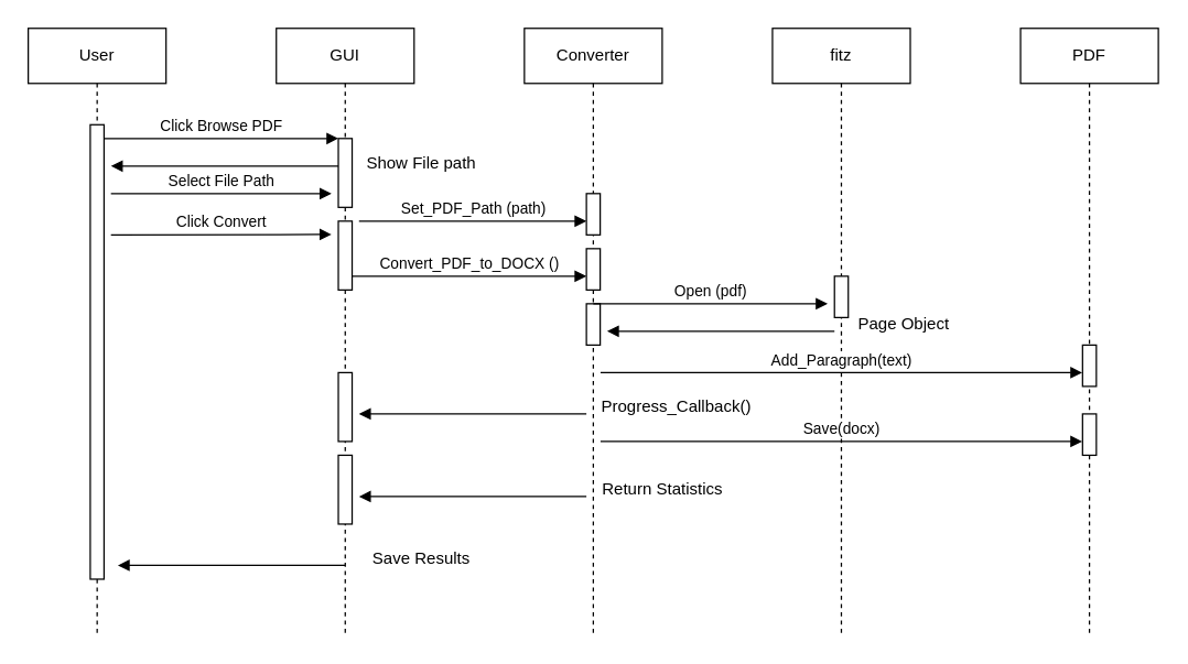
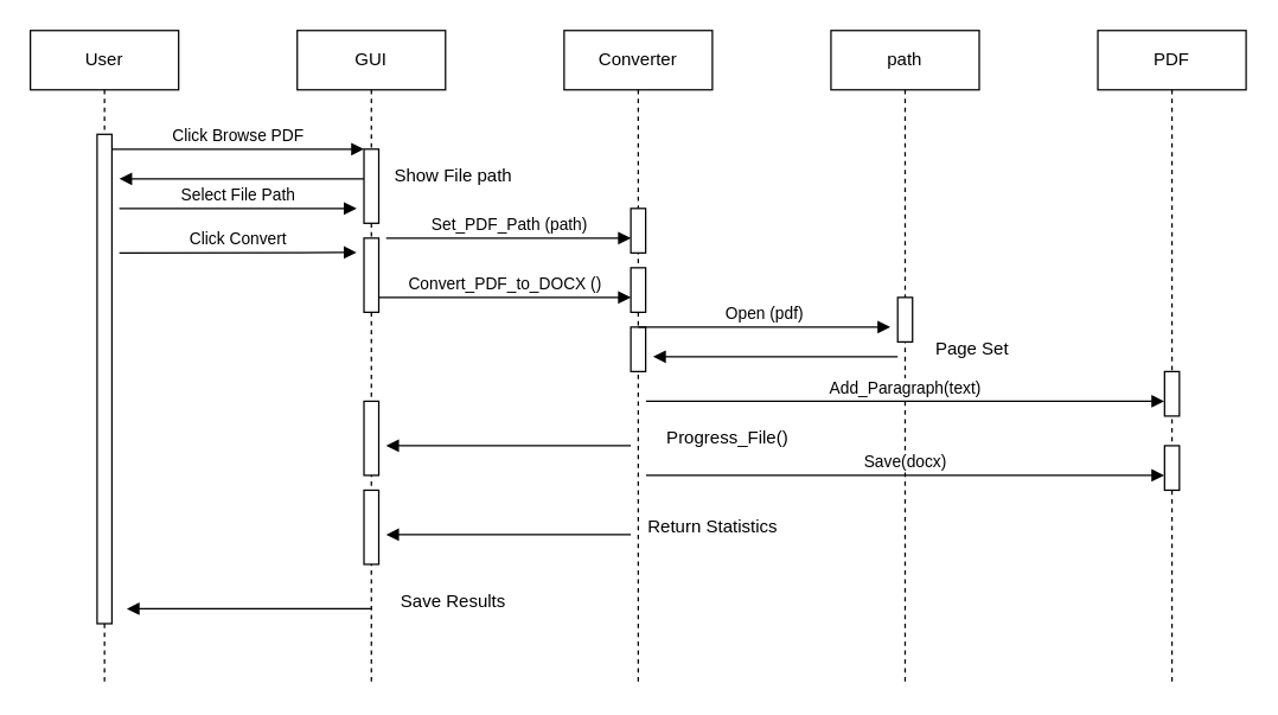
- <mxCell id="15" value="fitz" style="shape=umlLifeline;perimeter=lifelinePerimeter;whiteSpace=wrap;html=1;container=0;dropTarget=0;collapsible=0;recursiveResize=0;outlineConnect=0;portConstraint=eastwest;newEdgeStyle={&quot;edgeStyle&quot;:&quot;elbowEdgeStyle&quot;,&quot;elbow&quot;:&quot;vertical&quot;,&quot;curved&quot;:0,&quot;rounded&quot;:0};" vertex="1" parent="1"><mxGeometry x="560" y="20" width="100" height="440" as="geometry" /></mxCell>
+ <mxCell id="15" value="path" style="shape=umlLifeline;perimeter=lifelinePerimeter;whiteSpace=wrap;html=1;container=0;dropTarget=0;collapsible=0;recursiveResize=0;outlineConnect=0;portConstraint=eastwest;newEdgeStyle={&quot;edgeStyle&quot;:&quot;elbowEdgeStyle&quot;,&quot;elbow&quot;:&quot;vertical&quot;,&quot;curved&quot;:0,&quot;rounded&quot;:0};" vertex="1" parent="1"><mxGeometry x="560" y="20" width="100" height="440" as="geometry" /></mxCell>
- <mxCell id="27" value="Page Object" style="text;html=1;align=center;verticalAlign=middle;resizable=0;points=[];autosize=1;strokeColor=none;fillColor=none;" vertex="1" parent="1"><mxGeometry x="610" y="220" width="90" height="30" as="geometry" /></mxCell>
+ <mxCell id="27" value="Page Set" style="text;html=1;align=center;verticalAlign=middle;resizable=0;points=[];autosize=1;strokeColor=none;fillColor=none;" vertex="1" parent="1"><mxGeometry x="610" y="220" width="90" height="30" as="geometry" /></mxCell>
- <mxCell id="30" value="Progress_Callback()" style="text;html=1;align=center;verticalAlign=middle;resizable=0;points=[];autosize=1;strokeColor=none;fillColor=none;" vertex="1" parent="1"><mxGeometry x="425" y="280" width="130" height="30" as="geometry" /></mxCell>
+ <mxCell id="30" value="Progress_File()" style="text;html=1;align=center;verticalAlign=middle;resizable=0;points=[];autosize=1;strokeColor=none;fillColor=none;" vertex="1" parent="1"><mxGeometry x="425" y="280" width="130" height="30" as="geometry" /></mxCell>
